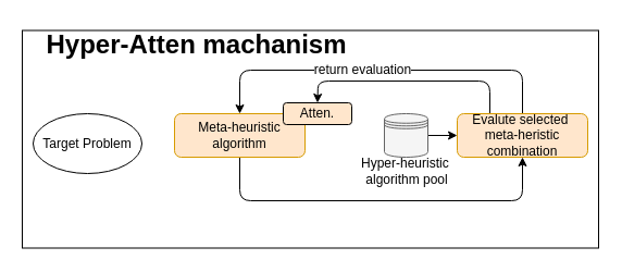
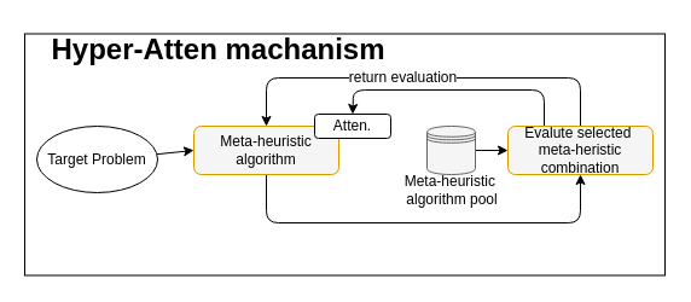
- <mxCell id="7" value="Atten." style="rounded=1;whiteSpace=wrap;html=1;fillColor=#ffe6cc;" vertex="1" parent="1"><mxGeometry x="260" y="94" width="63" height="20" as="geometry" /></mxCell>
+ <mxCell id="7" value="Atten." style="rounded=1;whiteSpace=wrap;html=1;" vertex="1" parent="1"><mxGeometry x="260" y="94" width="63" height="20" as="geometry" /></mxCell>
- <mxCell id="6" value="Meta-heuristic algorithm" style="rounded=1;whiteSpace=wrap;html=1;fillColor=#ffe6cc;strokeColor=#d79b00;" vertex="1" parent="1"><mxGeometry x="160" y="104" width="120" height="40" as="geometry" /></mxCell>
+ <mxCell id="6" value="Meta-heuristic algorithm" style="rounded=1;whiteSpace=wrap;html=1;fillColor=#f5f5f5;strokeColor=#d79b00;" vertex="1" parent="1"><mxGeometry x="160" y="104" width="120" height="40" as="geometry" /></mxCell>
- <mxCell id="15" value="&lt;font style=&quot;color: rgb(0, 0, 0);&quot;&gt;Evalute selected&amp;nbsp;&lt;/font&gt;&lt;div&gt;&lt;font style=&quot;color: rgb(0, 0, 0);&quot;&gt;meta-heristic combination&lt;/font&gt;&lt;/div&gt;" style="rounded=1;whiteSpace=wrap;html=1;fillColor=#ffe6cc;strokeColor=#d79b00;fontColor=#000000;" vertex="1" parent="1"><mxGeometry x="420" y="104" width="120" height="40" as="geometry" /></mxCell>
+ <mxCell id="15" value="&lt;font style=&quot;color: rgb(0, 0, 0);&quot;&gt;Evalute selected&amp;nbsp;&lt;/font&gt;&lt;div&gt;&lt;font style=&quot;color: rgb(0, 0, 0);&quot;&gt;meta-heristic combination&lt;/font&gt;&lt;/div&gt;" style="rounded=1;whiteSpace=wrap;html=1;fillColor=#f5f5f5;strokeColor=#d79b00;fontColor=#000000;" vertex="1" parent="1"><mxGeometry x="420" y="104" width="120" height="40" as="geometry" /></mxCell>
+ <mxCell id="3" style="edgeStyle=none;html=1;entryX=0;entryY=0.5;entryDx=0;entryDy=0;" edge="1" parent="1" source="4" target="6"><mxGeometry relative="1" as="geometry"><mxPoint x="90" y="124" as="targetPoint" /></mxGeometry></mxCell>
- <mxCell id="13" value="&lt;font style=&quot;color: rgb(0, 0, 0);&quot;&gt;Hyper-heuristic&amp;nbsp;&lt;/font&gt;&lt;div&gt;&lt;font style=&quot;color: rgb(0, 0, 0);&quot;&gt;algorithm pool&lt;/font&gt;&lt;/div&gt;" style="text;html=1;strokeColor=none;fillColor=none;align=center;verticalAlign=middle;whiteSpace=wrap;overflow=hidden;" vertex="1" parent="1"><mxGeometry x="324" y="137" width="100" height="40" as="geometry" /></mxCell>
+ <mxCell id="13" value="&lt;font style=&quot;color: rgb(0, 0, 0);&quot;&gt;Meta-heuristic&amp;nbsp;&lt;/font&gt;&lt;div&gt;&lt;font style=&quot;color: rgb(0, 0, 0);&quot;&gt;algorithm pool&lt;/font&gt;&lt;/div&gt;" style="text;html=1;strokeColor=none;fillColor=none;align=center;verticalAlign=middle;whiteSpace=wrap;overflow=hidden;" vertex="1" parent="1"><mxGeometry x="324" y="137" width="100" height="40" as="geometry" /></mxCell>
